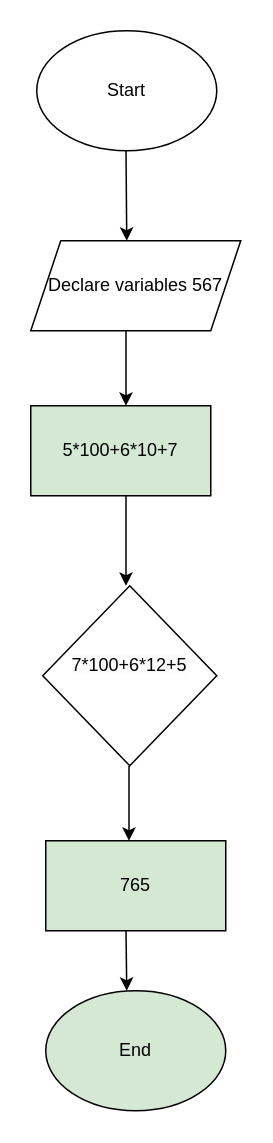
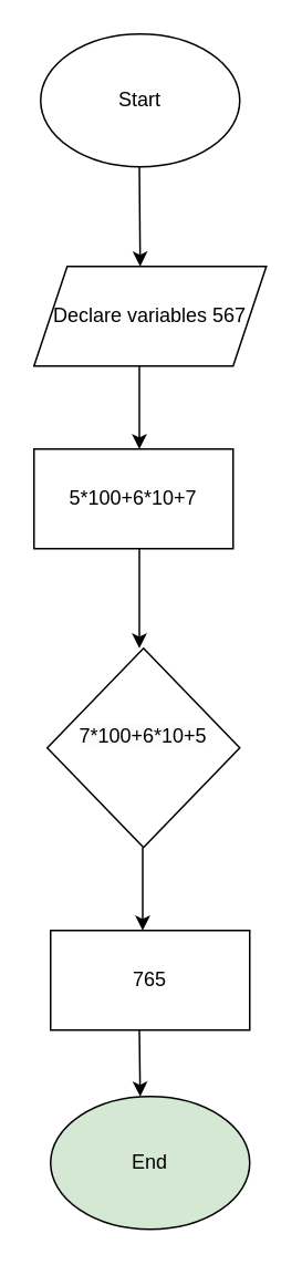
- <mxCell id="6" value="5*100+6*10+7" style="rounded=0;whiteSpace=wrap;html=1;fillColor=#d5e8d4;" vertex="1" parent="1"><mxGeometry x="20" y="270" width="120" height="60" as="geometry" /></mxCell>
+ <mxCell id="6" value="5*100+6*10+7" style="rounded=0;whiteSpace=wrap;html=1;" vertex="1" parent="1"><mxGeometry x="20" y="270" width="120" height="60" as="geometry" /></mxCell>
- <mxCell id="9" value="&#10;&lt;span style=&quot;color: rgb(0, 0, 0); font-family: Helvetica; font-size: 12px; font-style: normal; font-variant-ligatures: normal; font-variant-caps: normal; font-weight: 400; letter-spacing: normal; orphans: 2; text-align: center; text-indent: 0px; text-transform: none; widows: 2; word-spacing: 0px; -webkit-text-stroke-width: 0px; background-color: rgb(251, 251, 251); text-decoration-thickness: initial; text-decoration-style: initial; text-decoration-color: initial; float: none; display: inline !important;&quot;&gt;7*100+6*12+5&lt;/span&gt;&#10;&#10;" style="rhombus;whiteSpace=wrap;html=1;" vertex="1" parent="1"><mxGeometry x="28" y="390" width="116" height="120" as="geometry" /></mxCell>
+ <mxCell id="9" value="&#10;&lt;span style=&quot;color: rgb(0, 0, 0); font-family: Helvetica; font-size: 12px; font-style: normal; font-variant-ligatures: normal; font-variant-caps: normal; font-weight: 400; letter-spacing: normal; orphans: 2; text-align: center; text-indent: 0px; text-transform: none; widows: 2; word-spacing: 0px; -webkit-text-stroke-width: 0px; background-color: rgb(251, 251, 251); text-decoration-thickness: initial; text-decoration-style: initial; text-decoration-color: initial; float: none; display: inline !important;&quot;&gt;7*100+6*10+5&lt;/span&gt;&#10;&#10;" style="rhombus;whiteSpace=wrap;html=1;" vertex="1" parent="1"><mxGeometry x="28" y="390" width="116" height="120" as="geometry" /></mxCell>
- <mxCell id="11" value="765" style="rounded=0;whiteSpace=wrap;html=1;fillColor=#d5e8d4;" vertex="1" parent="1"><mxGeometry x="30" y="560" width="120" height="60" as="geometry" /></mxCell>
+ <mxCell id="11" value="765" style="rounded=0;whiteSpace=wrap;html=1;" vertex="1" parent="1"><mxGeometry x="30" y="560" width="120" height="60" as="geometry" /></mxCell>
